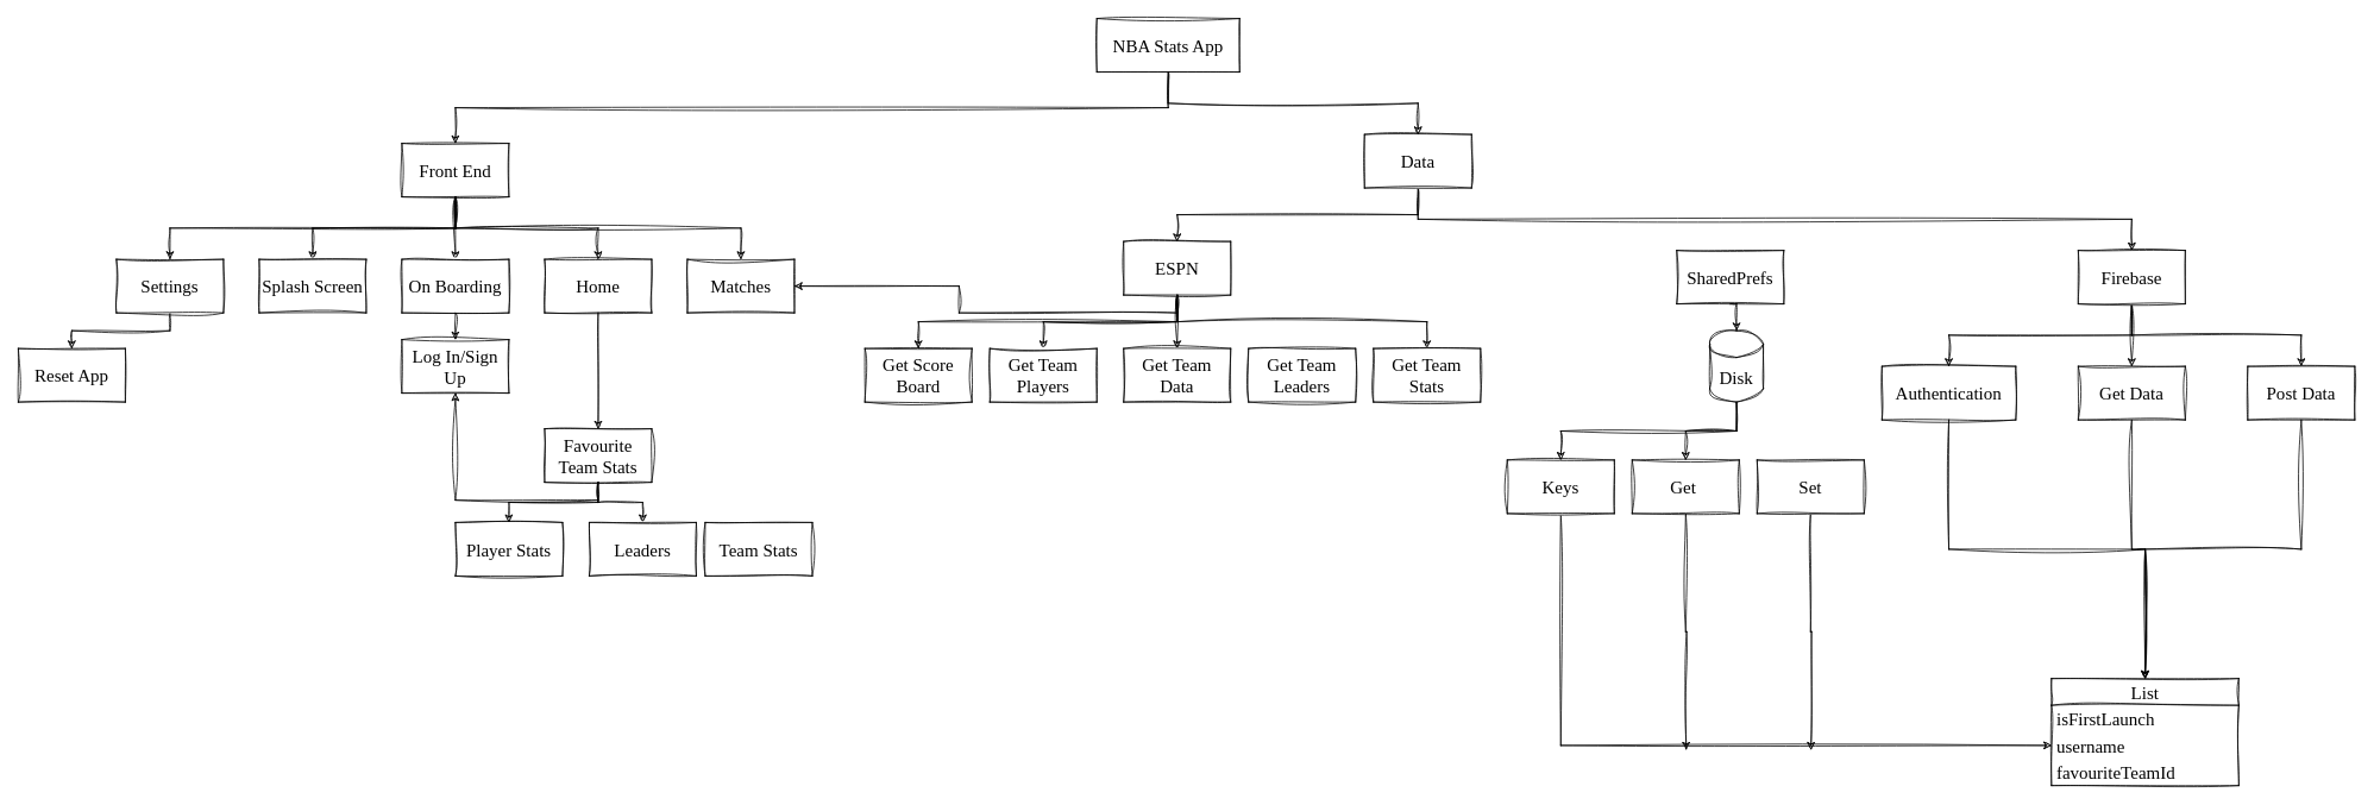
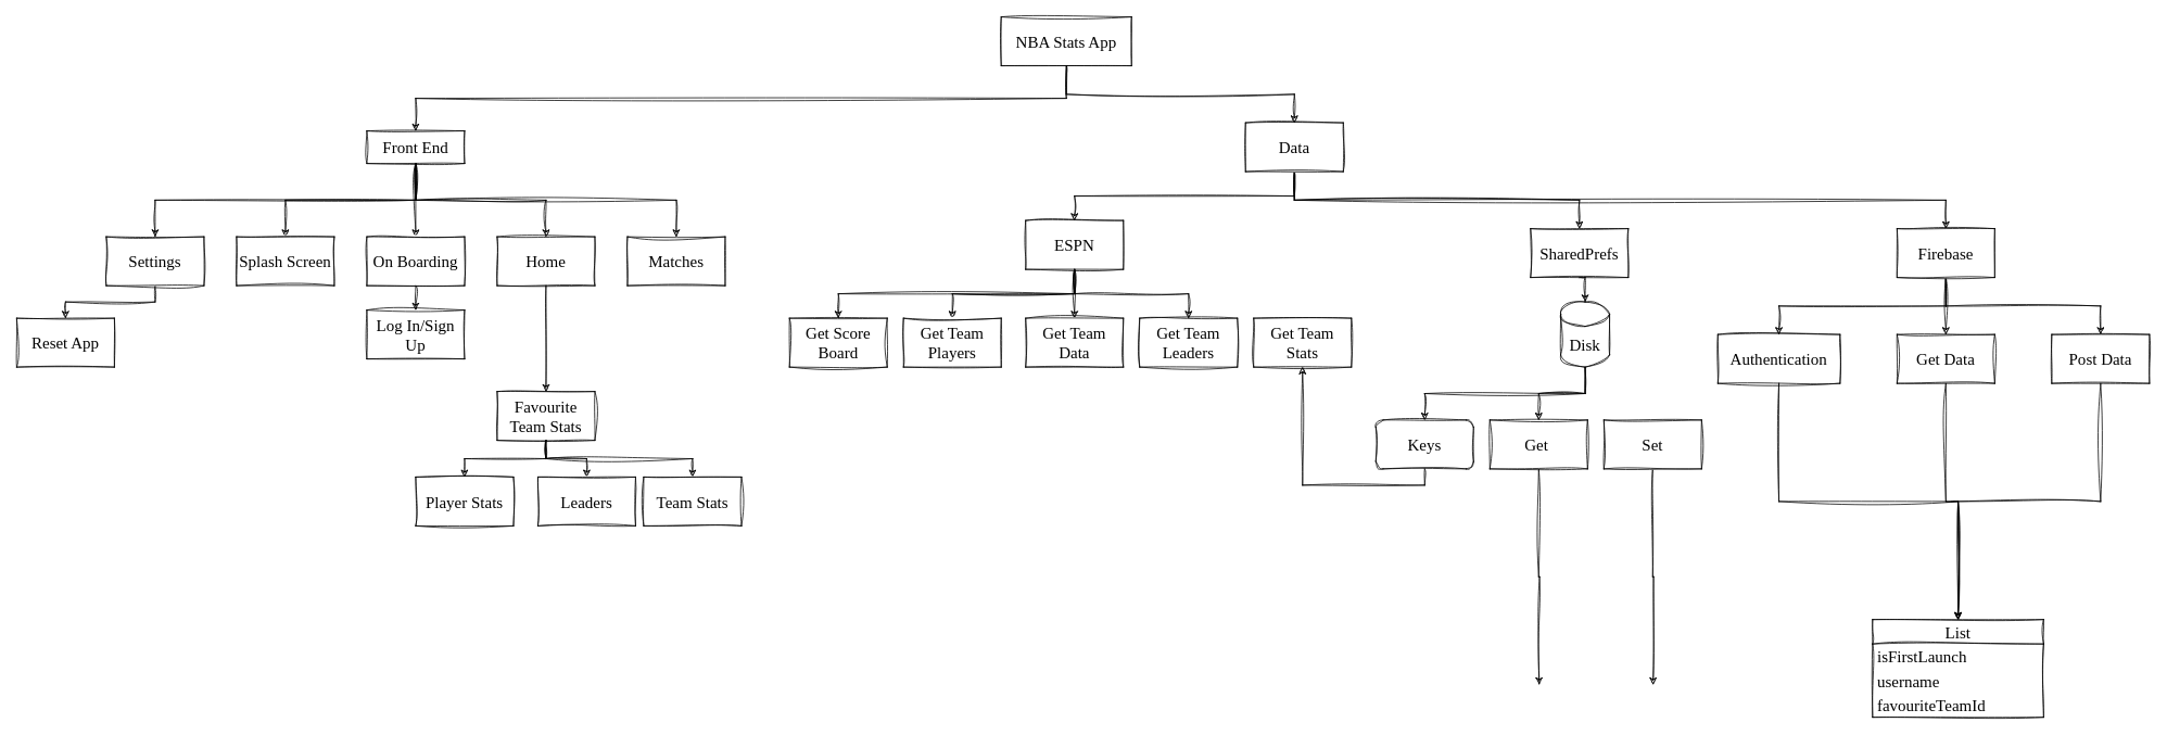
- <mxCell id="10" value="Front End" style="rounded=0;whiteSpace=wrap;html=1;sketch=1;hachureGap=4;jiggle=2;curveFitting=1;fontFamily=Architects Daughter;fontSource=https%3A%2F%2Ffonts.googleapis.com%2Fcss%3Ffamily%3DArchitects%2BDaughter;fontSize=20;" vertex="1" parent="1"><mxGeometry x="450" y="160" width="120" height="60" as="geometry" /></mxCell>
+ <mxCell id="10" value="Front End" style="rounded=0;whiteSpace=wrap;html=1;sketch=1;hachureGap=4;jiggle=2;curveFitting=1;fontFamily=Architects Daughter;fontSource=https%3A%2F%2Ffonts.googleapis.com%2Fcss%3Ffamily%3DArchitects%2BDaughter;fontSize=20;" vertex="1" parent="1"><mxGeometry x="450" y="160" width="120" height="40" as="geometry" /></mxCell>
+ <mxCell id="12" style="edgeStyle=orthogonalEdgeStyle;rounded=0;sketch=1;hachureGap=4;jiggle=2;curveFitting=1;orthogonalLoop=1;jettySize=auto;html=1;exitX=0.5;exitY=1;exitDx=0;exitDy=0;fontFamily=Architects Daughter;fontSource=https%3A%2F%2Ffonts.googleapis.com%2Fcss%3Ffamily%3DArchitects%2BDaughter;fontSize=16;" edge="1" parent="1" source="14" target="25"><mxGeometry relative="1" as="geometry" /></mxCell>
- <mxCell id="17" style="edgeStyle=orthogonalEdgeStyle;rounded=0;sketch=1;hachureGap=4;jiggle=2;curveFitting=1;orthogonalLoop=1;jettySize=auto;html=1;exitX=0.5;exitY=1;exitDx=0;exitDy=0;fontFamily=Architects Daughter;fontSource=https%3A%2F%2Ffonts.googleapis.com%2Fcss%3Ffamily%3DArchitects%2BDaughter;fontSize=16;" edge="1" parent="1" source="20" target="31"><mxGeometry relative="1" as="geometry" /></mxCell>
+ <mxCell id="17" style="edgeStyle=orthogonalEdgeStyle;rounded=0;sketch=1;hachureGap=4;jiggle=2;curveFitting=1;orthogonalLoop=1;jettySize=auto;html=1;exitX=0.5;exitY=1;exitDx=0;exitDy=0;entryX=0.5;entryY=0;entryDx=0;entryDy=0;fontFamily=Architects Daughter;fontSource=https%3A%2F%2Ffonts.googleapis.com%2Fcss%3Ffamily%3DArchitects%2BDaughter;fontSize=16;" edge="1" parent="1" source="20" target="44"><mxGeometry relative="1" as="geometry" /></mxCell>
- <mxCell id="19" style="edgeStyle=orthogonalEdgeStyle;rounded=0;sketch=1;hachureGap=4;jiggle=2;curveFitting=1;orthogonalLoop=1;jettySize=auto;html=1;exitX=0.5;exitY=1;exitDx=0;exitDy=0;entryX=0.5;entryY=0;entryDx=0;entryDy=0;fontFamily=Architects Daughter;fontSource=https%3A%2F%2Ffonts.googleapis.com%2Fcss%3Ffamily%3DArchitects%2BDaughter;fontSize=16;" edge="1" parent="1" source="20" target="47"><mxGeometry relative="1" as="geometry" /></mxCell>
- <mxCell id="67" value="Keys" style="rounded=0;whiteSpace=wrap;html=1;sketch=1;hachureGap=4;jiggle=2;curveFitting=1;fontFamily=Architects Daughter;fontSource=https%3A%2F%2Ffonts.googleapis.com%2Fcss%3Ffamily%3DArchitects%2BDaughter;fontSize=20;" vertex="1" parent="1"><mxGeometry x="1689" y="515" width="120" height="60" as="geometry" /></mxCell>
+ <mxCell id="67" value="Keys" style="whiteSpace=wrap;html=1;sketch=1;hachureGap=4;jiggle=2;curveFitting=1;fontFamily=Architects Daughter;fontSource=https%3A%2F%2Ffonts.googleapis.com%2Fcss%3Ffamily%3DArchitects%2BDaughter;fontSize=20;rounded=1;" vertex="1" parent="1"><mxGeometry x="1689" y="515" width="120" height="60" as="geometry" /></mxCell>
- <mxCell id="37" style="edgeStyle=orthogonalEdgeStyle;rounded=0;sketch=1;hachureGap=4;jiggle=2;curveFitting=1;orthogonalLoop=1;jettySize=auto;html=1;exitX=0.5;exitY=1;exitDx=0;exitDy=0;fontFamily=Architects Daughter;fontSource=https%3A%2F%2Ffonts.googleapis.com%2Fcss%3Ffamily%3DArchitects%2BDaughter;fontSize=16;" edge="1" parent="1" source="38" target="34"><mxGeometry relative="1" as="geometry" /></mxCell>
+ <mxCell id="37" style="edgeStyle=orthogonalEdgeStyle;rounded=0;sketch=1;hachureGap=4;jiggle=2;curveFitting=1;orthogonalLoop=1;jettySize=auto;html=1;exitX=0.5;exitY=1;exitDx=0;exitDy=0;fontFamily=Architects Daughter;fontSource=https%3A%2F%2Ffonts.googleapis.com%2Fcss%3Ffamily%3DArchitects%2BDaughter;fontSize=16;" edge="1" parent="1" source="38" target="41"><mxGeometry relative="1" as="geometry" /></mxCell>
- <mxCell id="66" style="edgeStyle=orthogonalEdgeStyle;rounded=0;sketch=1;hachureGap=4;jiggle=2;curveFitting=1;orthogonalLoop=1;jettySize=auto;html=1;exitX=0.5;exitY=1;exitDx=0;exitDy=0;entryX=0;entryY=0.5;entryDx=0;entryDy=0;fontFamily=Architects Daughter;fontSource=https%3A%2F%2Ffonts.googleapis.com%2Fcss%3Ffamily%3DArchitects%2BDaughter;fontSize=16;" edge="1" parent="1" source="67" target="50"><mxGeometry relative="1" as="geometry" /></mxCell>
+ <mxCell id="66" style="edgeStyle=orthogonalEdgeStyle;rounded=0;sketch=1;hachureGap=4;jiggle=2;curveFitting=1;orthogonalLoop=1;jettySize=auto;html=1;exitX=0.5;exitY=1;exitDx=0;exitDy=0;fontFamily=Architects Daughter;fontSource=https%3A%2F%2Ffonts.googleapis.com%2Fcss%3Ffamily%3DArchitects%2BDaughter;fontSize=16;" edge="1" parent="1" source="67" target="47"><mxGeometry relative="1" as="geometry" /></mxCell>
